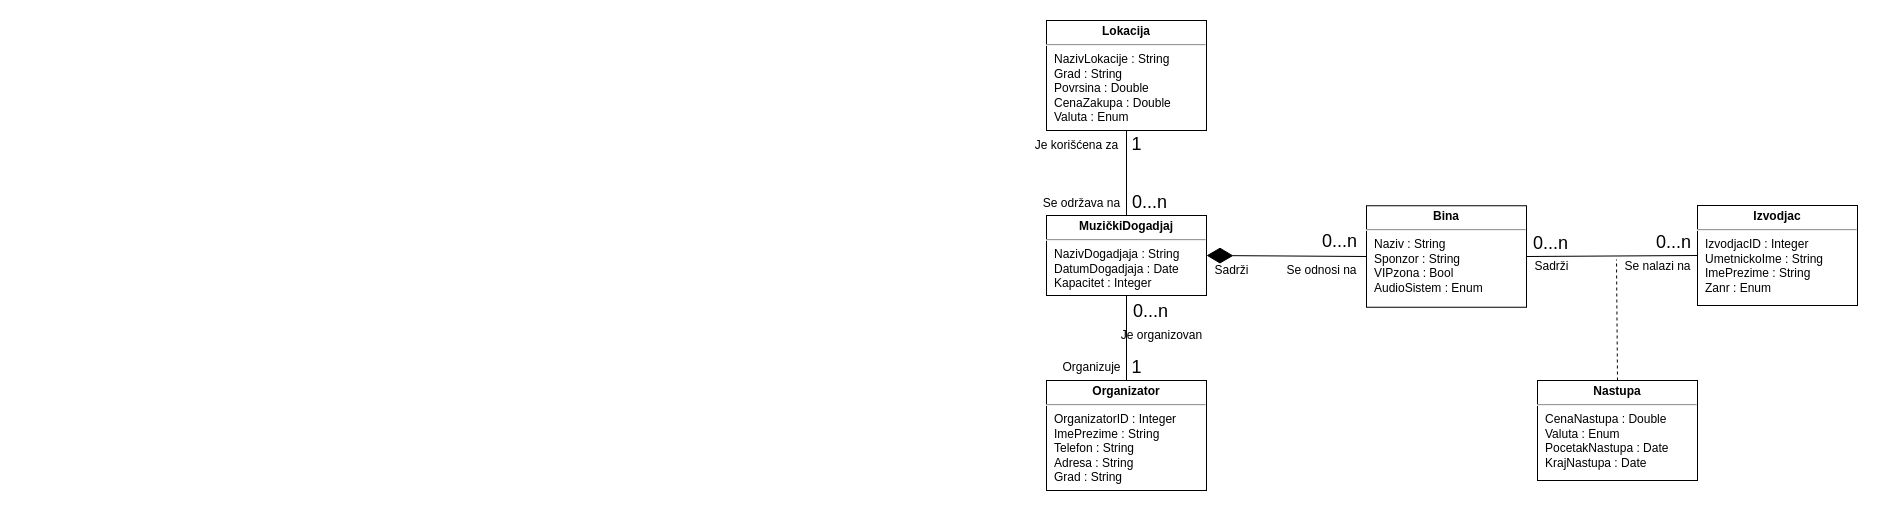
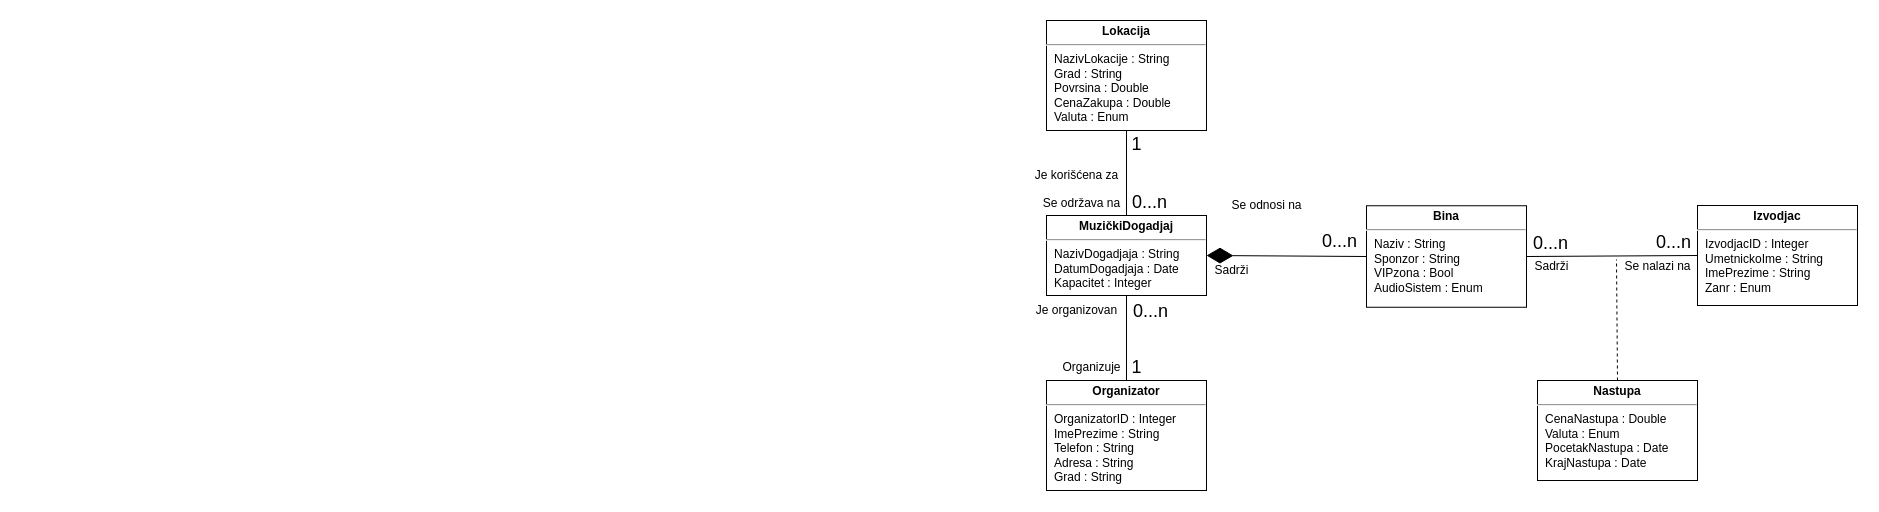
- <mxCell id="20" value="Je korišćena za" style="text;html=1;align=center;verticalAlign=middle;resizable=0;points=[];autosize=1;" parent="1" vertex="1"><mxGeometry x="1026" y="135" width="100" height="20" as="geometry" /></mxCell>
+ <mxCell id="20" value="Je korišćena za" style="text;html=1;align=center;verticalAlign=middle;resizable=0;points=[];autosize=1;" parent="1" vertex="1"><mxGeometry x="1026" y="165" width="100" height="20" as="geometry" /></mxCell>
- <mxCell id="22" value="Se odnosi na" style="text;html=1;align=center;verticalAlign=middle;resizable=0;points=[];autosize=1;" parent="1" vertex="1"><mxGeometry x="1276" y="260" width="90" height="20" as="geometry" /></mxCell>
+ <mxCell id="22" value="Se odnosi na" style="text;html=1;align=center;verticalAlign=middle;resizable=0;points=[];autosize=1;" parent="1" vertex="1"><mxGeometry x="1221" y="195" width="90" height="20" as="geometry" /></mxCell>
- <mxCell id="18" value="Je organizovan" style="text;html=1;align=center;verticalAlign=middle;resizable=0;points=[];autosize=1;" parent="1" vertex="1"><mxGeometry x="1111" y="325" width="100" height="20" as="geometry" /></mxCell>
+ <mxCell id="18" value="Je organizovan" style="text;html=1;align=center;verticalAlign=middle;resizable=0;points=[];autosize=1;" parent="1" vertex="1"><mxGeometry x="1026" y="300" width="100" height="20" as="geometry" /></mxCell>
